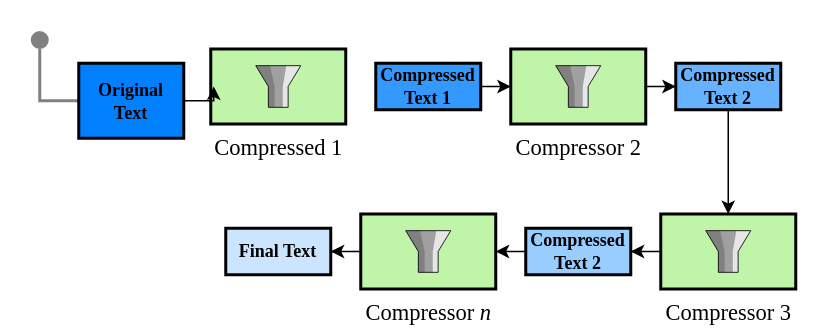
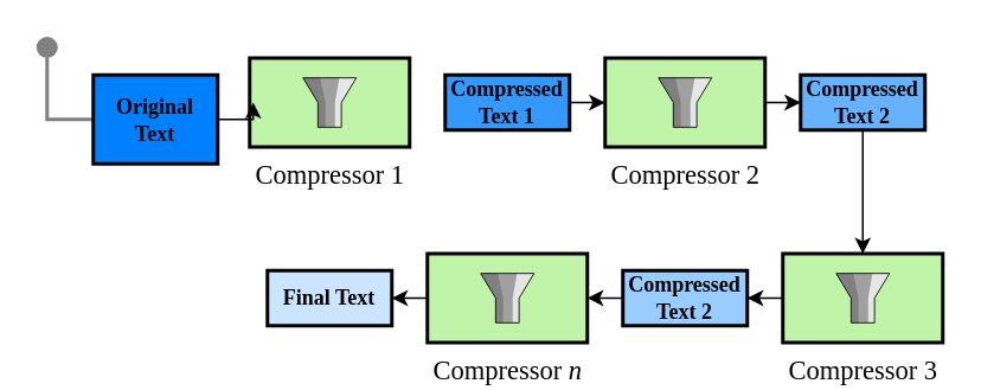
- <mxCell id="2" value="&lt;font style=&quot;font-size: 15px;&quot; face=&quot;Times New Roman&quot;&gt;Compressed 1&lt;/font&gt;" style="html=1;strokeWidth=2;outlineConnect=0;dashed=0;align=center;fontSize=8;fillColor=#c0f5a9;verticalLabelPosition=bottom;verticalAlign=top;shape=mxgraph.eip.message_filter;" vertex="1" parent="1"><mxGeometry x="140" y="32" width="90" height="50" as="geometry" /></mxCell>
+ <mxCell id="2" value="&lt;font style=&quot;font-size: 15px;&quot; face=&quot;Times New Roman&quot;&gt;Compressor 1&lt;/font&gt;" style="html=1;strokeWidth=2;outlineConnect=0;dashed=0;align=center;fontSize=8;fillColor=#c0f5a9;verticalLabelPosition=bottom;verticalAlign=top;shape=mxgraph.eip.message_filter;" vertex="1" parent="1"><mxGeometry x="140" y="32" width="90" height="50" as="geometry" /></mxCell>
